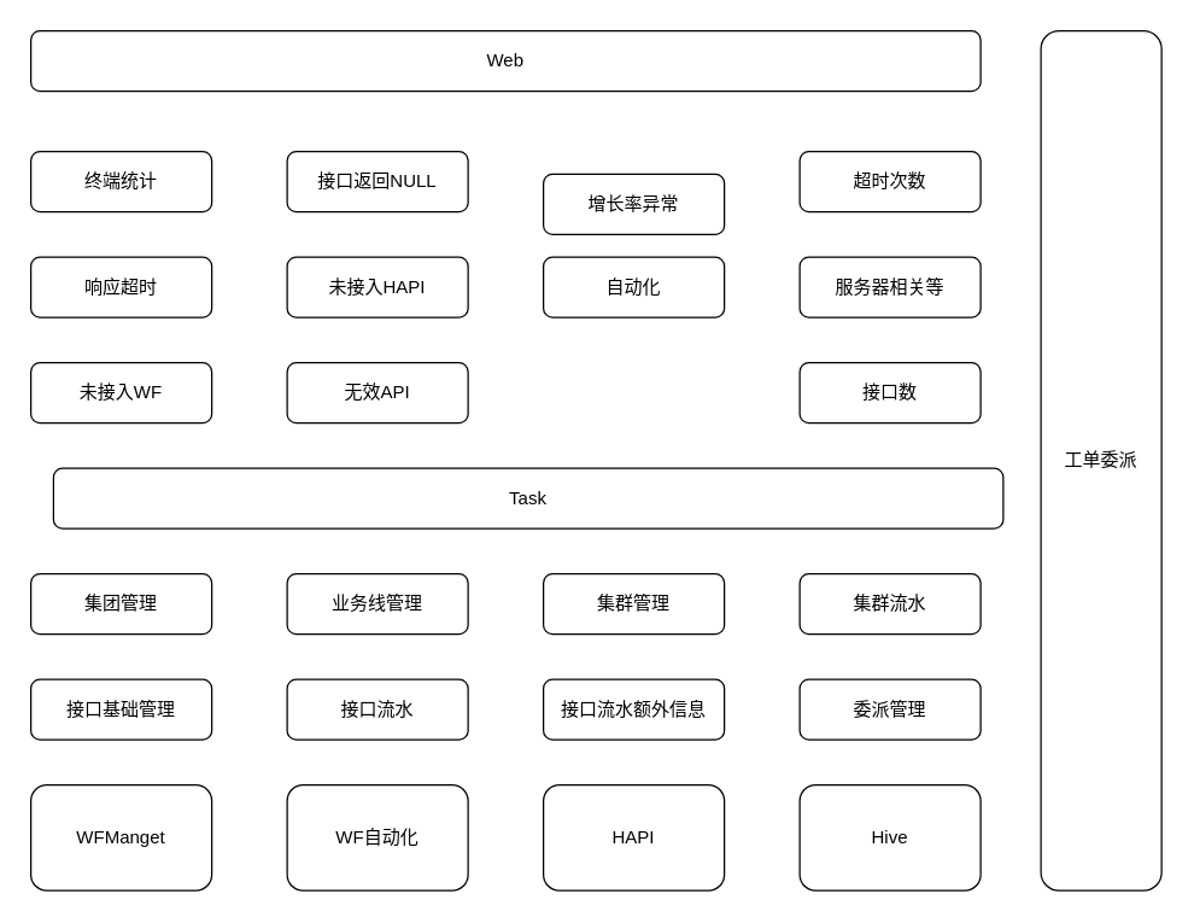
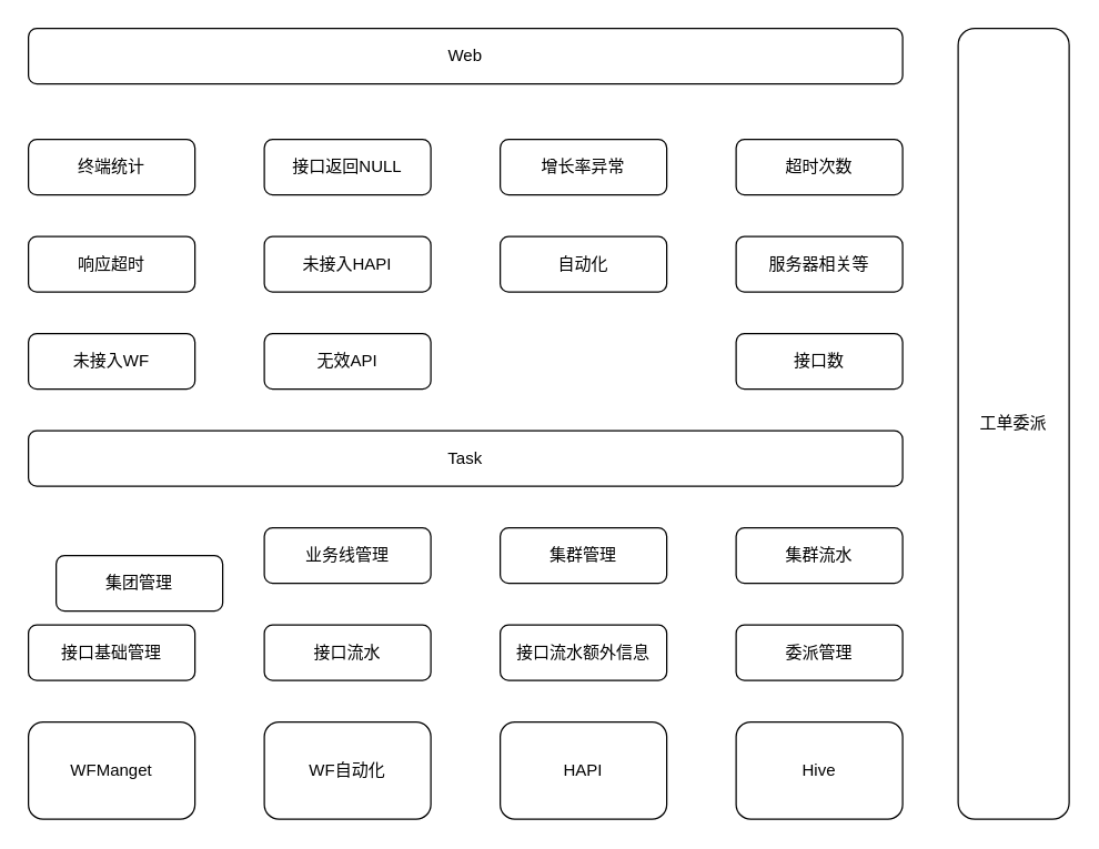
- <mxCell id="24" value="增长率异常" style="rounded=1;whiteSpace=wrap;html=1;" vertex="1" parent="1"><mxGeometry x="360" y="115" width="120" height="40" as="geometry" /></mxCell>
+ <mxCell id="24" value="增长率异常" style="rounded=1;whiteSpace=wrap;html=1;" vertex="1" parent="1"><mxGeometry x="360" y="100" width="120" height="40" as="geometry" /></mxCell>
- <mxCell id="10" value="Task&lt;span style=&quot;white-space: pre&quot;&gt;&lt;/span&gt;" style="rounded=1;whiteSpace=wrap;html=1;" vertex="1" parent="1"><mxGeometry x="35" y="310" width="630" height="40" as="geometry" /></mxCell>
+ <mxCell id="10" value="Task&lt;span style=&quot;white-space: pre&quot;&gt;&lt;/span&gt;" style="rounded=1;whiteSpace=wrap;html=1;" vertex="1" parent="1"><mxGeometry x="20" y="310" width="630" height="40" as="geometry" /></mxCell>
- <mxCell id="2" value="集团管理&lt;span style=&quot;white-space: pre&quot;&gt;&lt;/span&gt;" style="rounded=1;whiteSpace=wrap;html=1;" vertex="1" parent="1"><mxGeometry x="20" y="380" width="120" height="40" as="geometry" /></mxCell>
+ <mxCell id="2" value="集团管理&lt;span style=&quot;white-space: pre&quot;&gt;&lt;/span&gt;" style="rounded=1;whiteSpace=wrap;html=1;" vertex="1" parent="1"><mxGeometry x="40" y="400" width="120" height="40" as="geometry" /></mxCell>
